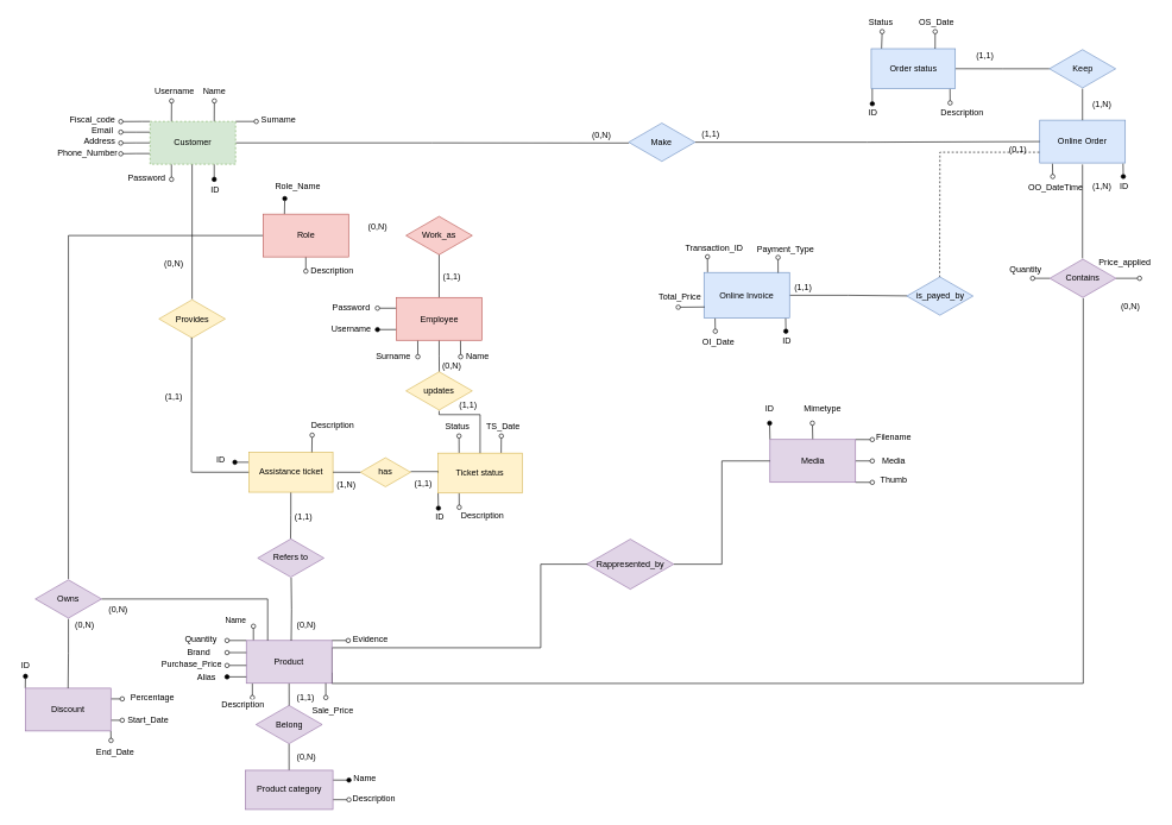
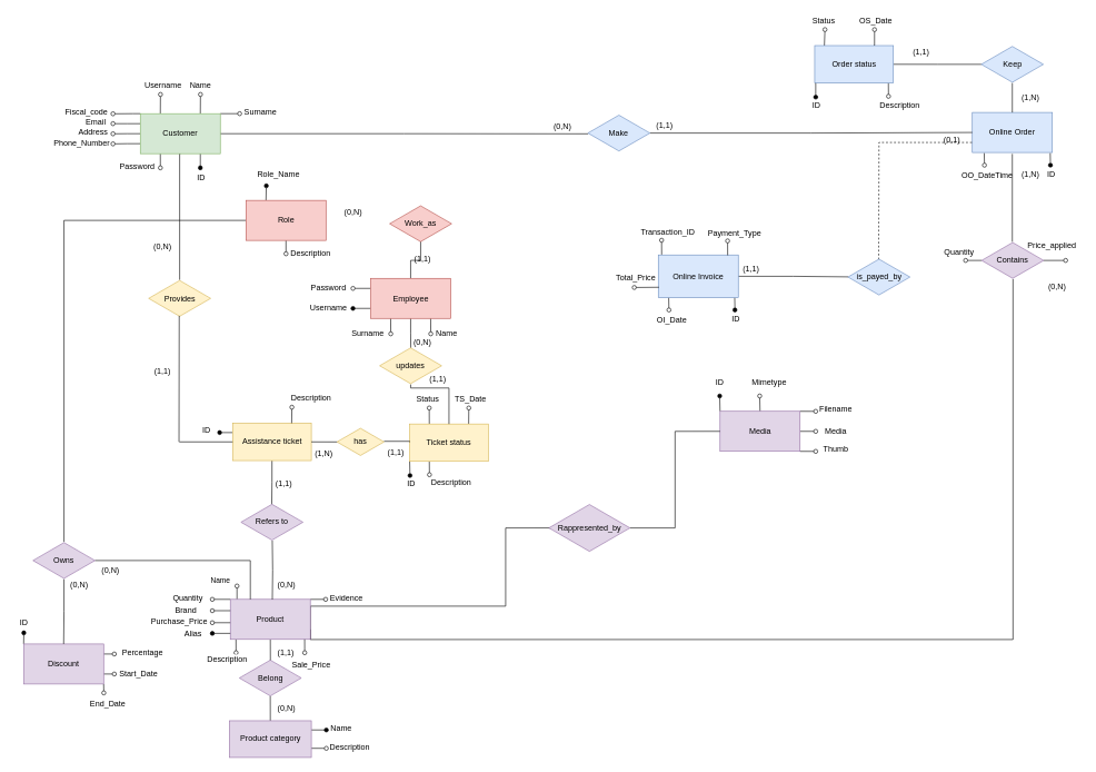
- <mxCell id="20" value="Customer" style="rounded=0;whiteSpace=wrap;html=1;fillColor=#d5e8d4;strokeColor=#82b366;labelBackgroundColor=none;dashed=1;" parent="1" vertex="1"><mxGeometry x="210" y="169.8" width="120" height="60" as="geometry" /></mxCell>
+ <mxCell id="20" value="Customer" style="rounded=0;whiteSpace=wrap;html=1;fillColor=#d5e8d4;strokeColor=#82b366;labelBackgroundColor=none;" parent="1" vertex="1"><mxGeometry x="210" y="169.8" width="120" height="60" as="geometry" /></mxCell>
- <mxCell id="41" value="Work_as" style="html=1;whiteSpace=wrap;aspect=fixed;shape=isoRectangle;strokeColor=#b85450;fillColor=#f8cecc;labelBackgroundColor=none;" parent="1" vertex="1"><mxGeometry x="569" y="301.9" width="93" height="55.8" as="geometry" /></mxCell>
+ <mxCell id="41" value="Work_as" style="html=1;whiteSpace=wrap;aspect=fixed;shape=isoRectangle;strokeColor=#b85450;fillColor=#f8cecc;labelBackgroundColor=none;" parent="1" vertex="1"><mxGeometry x="584" y="306.9" width="93" height="55.8" as="geometry" /></mxCell>
